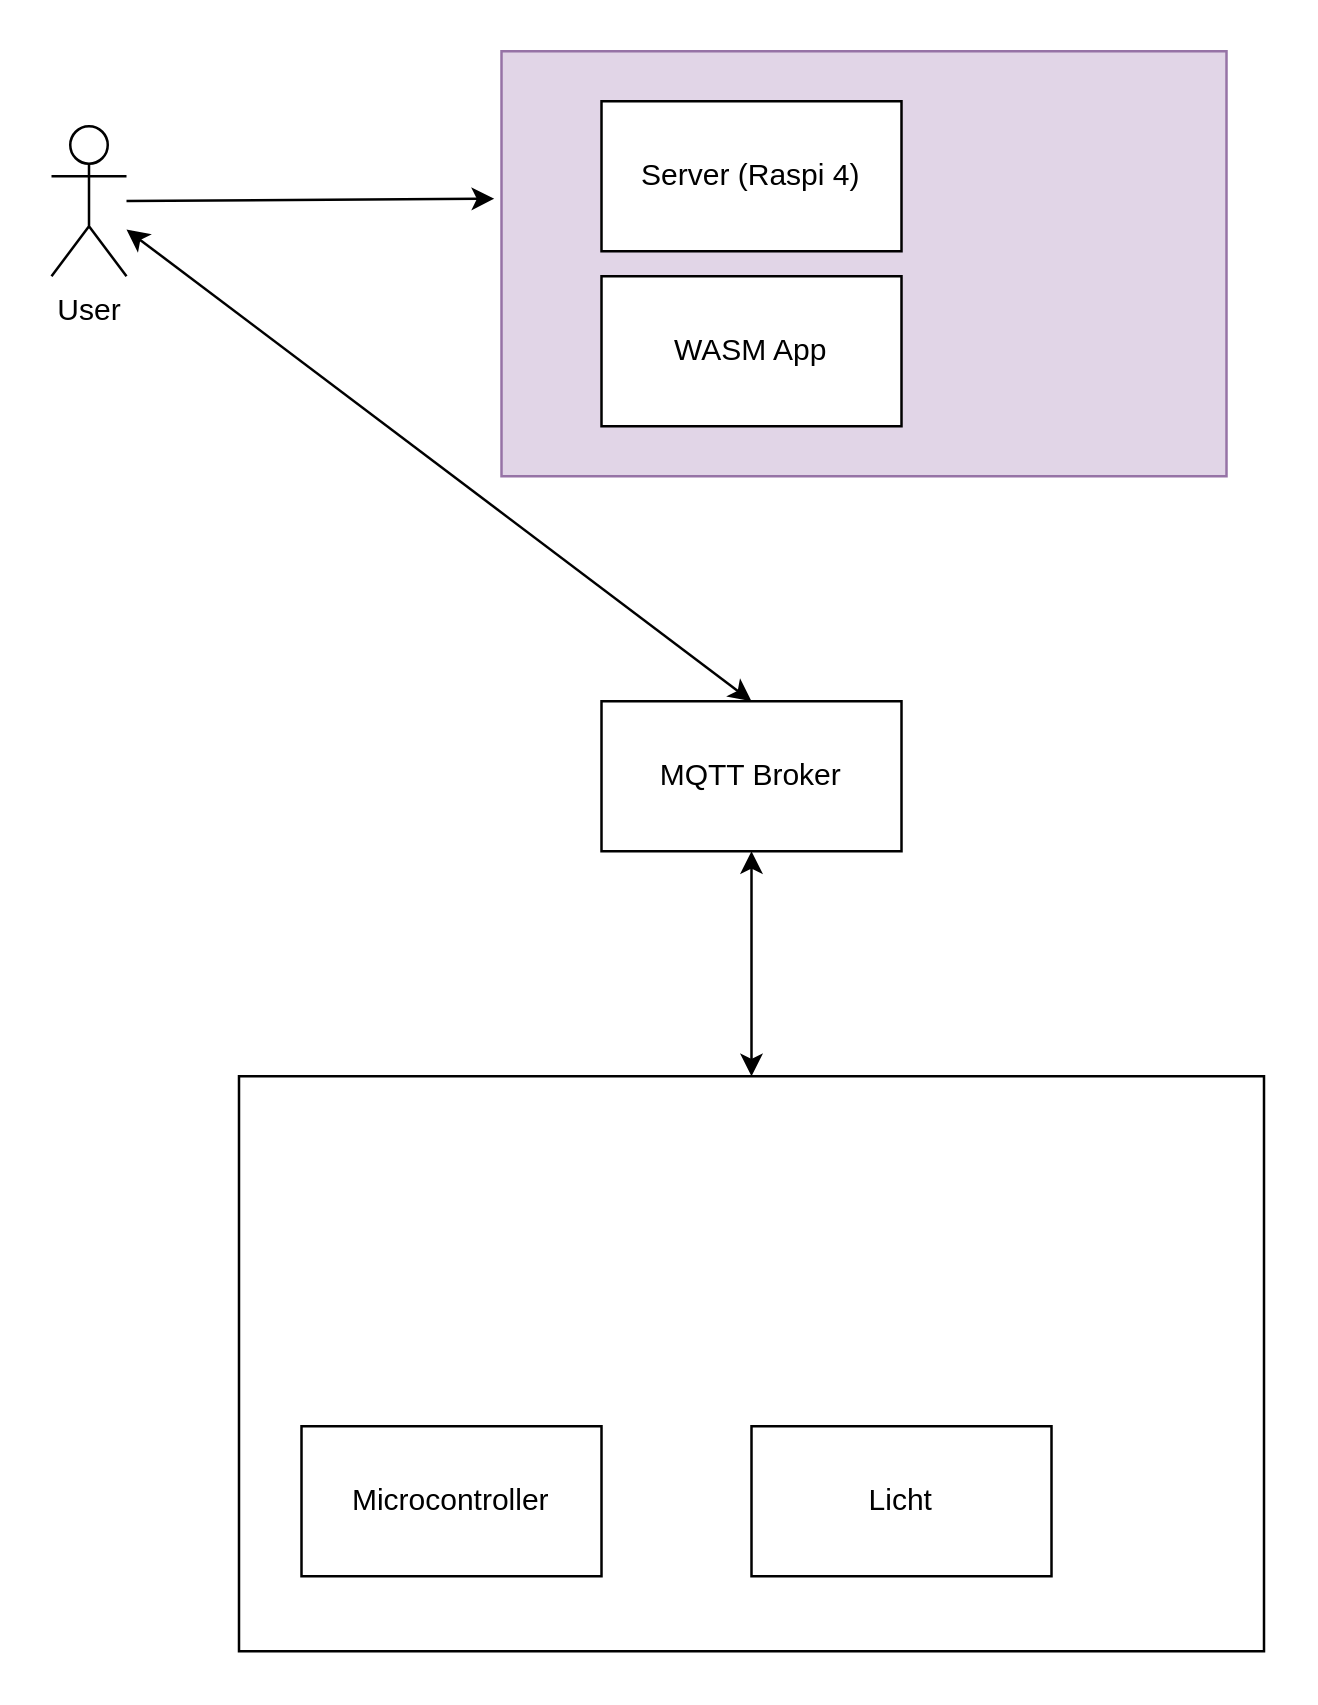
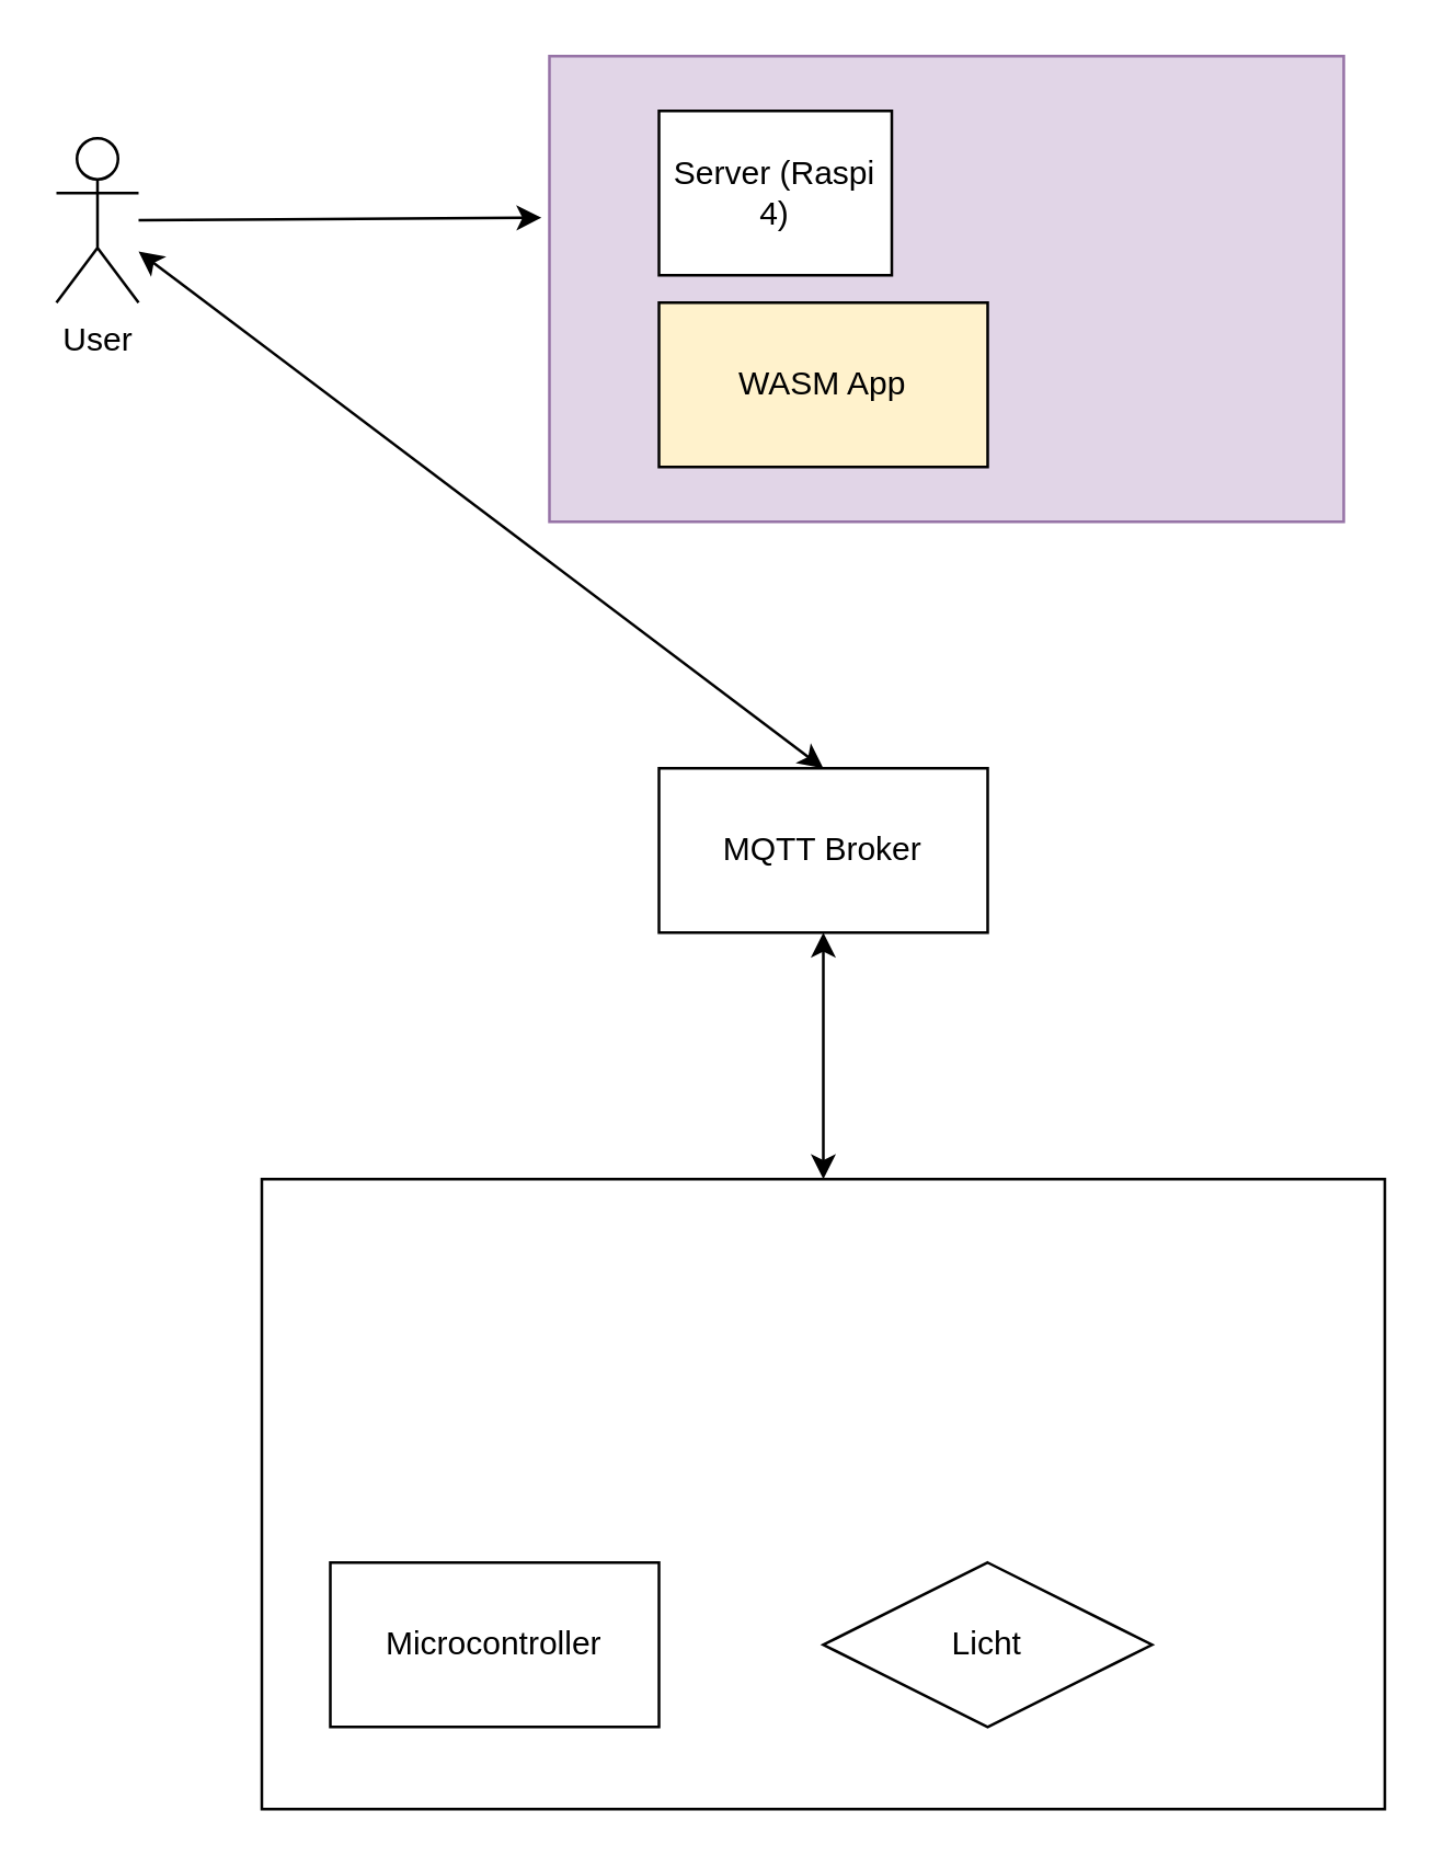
- <mxCell id="5" value="Server (Raspi 4)" style="rounded=0;whiteSpace=wrap;html=1;" vertex="1" parent="1"><mxGeometry x="240" y="40" width="120" height="60" as="geometry" /></mxCell>
+ <mxCell id="5" value="Server (Raspi 4)" style="rounded=0;whiteSpace=wrap;html=1;" vertex="1" parent="1"><mxGeometry x="240" y="40" width="85" height="60" as="geometry" /></mxCell>
- <mxCell id="3" value="WASM App" style="rounded=0;whiteSpace=wrap;html=1;" vertex="1" parent="1"><mxGeometry x="240" y="110" width="120" height="60" as="geometry" /></mxCell>
+ <mxCell id="3" value="WASM App" style="rounded=0;whiteSpace=wrap;html=1;fillColor=#fff2cc;" vertex="1" parent="1"><mxGeometry x="240" y="110" width="120" height="60" as="geometry" /></mxCell>
- <mxCell id="9" value="Licht" style="rounded=0;whiteSpace=wrap;html=1;" vertex="1" parent="1"><mxGeometry x="300" y="570" width="120" height="60" as="geometry" /></mxCell>
+ <mxCell id="9" value="Licht" style="rhombus;whiteSpace=wrap;html=1;" vertex="1" parent="1"><mxGeometry x="300" y="570" width="120" height="60" as="geometry" /></mxCell>
